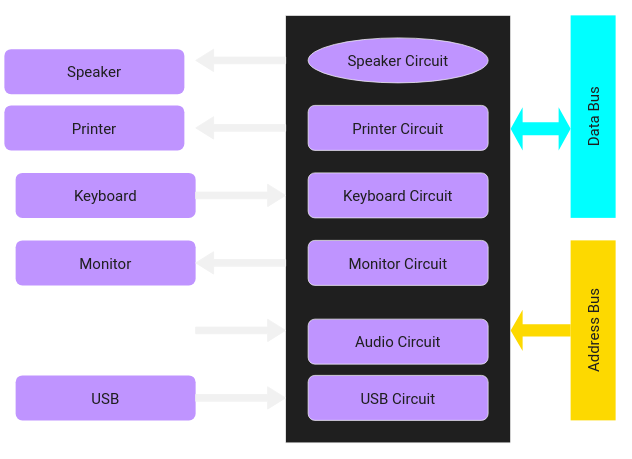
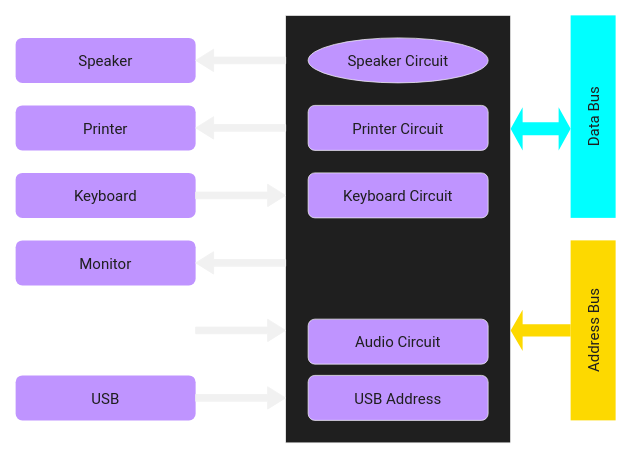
- <mxCell id="11" value="Speaker" style="rounded=1;whiteSpace=wrap;html=1;strokeColor=none;fillColor=#BF94FF;fontFamily=Roboto;fontSource=https%3A%2F%2Ffonts.googleapis.com%2Fcss%3Ffamily%3DRoboto;fontColor=#1F1F1F;fontSize=20;" vertex="1" parent="1"><mxGeometry x="5" y="65" width="240" height="60" as="geometry" /></mxCell>
+ <mxCell id="11" value="Speaker" style="rounded=1;whiteSpace=wrap;html=1;strokeColor=none;fillColor=#BF94FF;fontFamily=Roboto;fontSource=https%3A%2F%2Ffonts.googleapis.com%2Fcss%3Ffamily%3DRoboto;fontColor=#1F1F1F;fontSize=20;" vertex="1" parent="1"><mxGeometry x="20" y="50" width="240" height="60" as="geometry" /></mxCell>
- <mxCell id="12" value="Printer" style="rounded=1;whiteSpace=wrap;html=1;strokeColor=none;fillColor=#BF94FF;fontFamily=Roboto;fontSource=https%3A%2F%2Ffonts.googleapis.com%2Fcss%3Ffamily%3DRoboto;fontColor=#1F1F1F;fontSize=20;" vertex="1" parent="1"><mxGeometry x="5" y="140" width="240" height="60" as="geometry" /></mxCell>
+ <mxCell id="12" value="Printer" style="rounded=1;whiteSpace=wrap;html=1;strokeColor=none;fillColor=#BF94FF;fontFamily=Roboto;fontSource=https%3A%2F%2Ffonts.googleapis.com%2Fcss%3Ffamily%3DRoboto;fontColor=#1F1F1F;fontSize=20;" vertex="1" parent="1"><mxGeometry x="20" y="140" width="240" height="60" as="geometry" /></mxCell>
- <mxCell id="6" value="Monitor Circuit" style="rounded=1;whiteSpace=wrap;html=1;strokeColor=#F1F1F1;fillColor=#BF94FF;fontFamily=Roboto;fontSource=https%3A%2F%2Ffonts.googleapis.com%2Fcss%3Ffamily%3DRoboto;fontColor=#1F1F1F;fontSize=20;" vertex="1" parent="1"><mxGeometry x="410" y="320" width="240" height="60" as="geometry" /></mxCell>
- <mxCell id="8" value="USB Circuit" style="rounded=1;whiteSpace=wrap;html=1;strokeColor=#F1F1F1;fillColor=#BF94FF;fontFamily=Roboto;fontSource=https%3A%2F%2Ffonts.googleapis.com%2Fcss%3Ffamily%3DRoboto;fontColor=#1F1F1F;fontSize=20;" vertex="1" parent="1"><mxGeometry x="410" y="500" width="240" height="60" as="geometry" /></mxCell>
+ <mxCell id="8" value="USB Address" style="rounded=1;whiteSpace=wrap;html=1;strokeColor=#F1F1F1;fillColor=#BF94FF;fontFamily=Roboto;fontSource=https%3A%2F%2Ffonts.googleapis.com%2Fcss%3Ffamily%3DRoboto;fontColor=#1F1F1F;fontSize=20;" vertex="1" parent="1"><mxGeometry x="410" y="500" width="240" height="60" as="geometry" /></mxCell>
